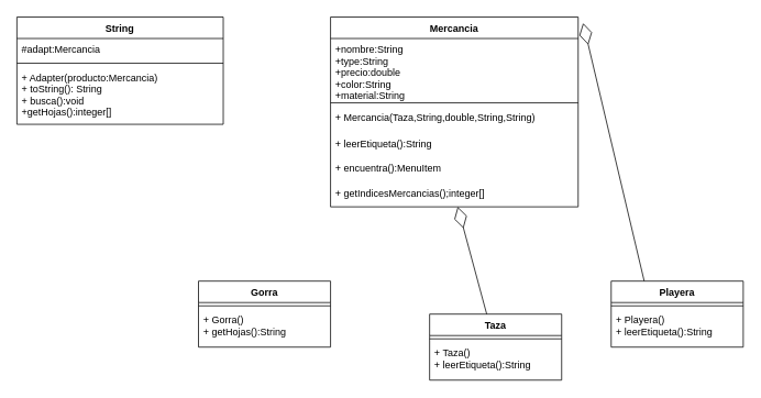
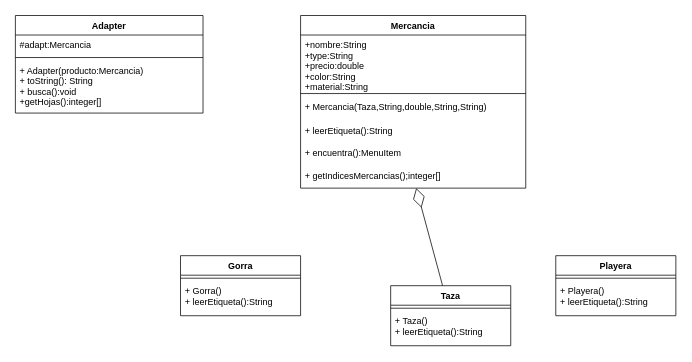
- <mxCell id="9" value="String" style="swimlane;fontStyle=1;align=center;verticalAlign=top;childLayout=stackLayout;horizontal=1;startSize=26;horizontalStack=0;resizeParent=1;resizeParentMax=0;resizeLast=0;collapsible=1;marginBottom=0;" parent="1" vertex="1"><mxGeometry x="20" y="20" width="250" height="130" as="geometry" /></mxCell>
+ <mxCell id="9" value="Adapter" style="swimlane;fontStyle=1;align=center;verticalAlign=top;childLayout=stackLayout;horizontal=1;startSize=26;horizontalStack=0;resizeParent=1;resizeParentMax=0;resizeLast=0;collapsible=1;marginBottom=0;" parent="1" vertex="1"><mxGeometry x="20" y="20" width="250" height="130" as="geometry" /></mxCell>
- <mxCell id="23" value="" style="endArrow=diamondThin;endFill=0;endSize=24;html=1;exitX=0.25;exitY=0;exitDx=0;exitDy=0;entryX=1.02;entryY=0.032;entryDx=0;entryDy=0;entryPerimeter=0;" parent="1" source="19" target="2" edge="1"><mxGeometry width="160" relative="1" as="geometry"><mxPoint x="690" y="280" as="sourcePoint" /><mxPoint x="850" y="280" as="targetPoint" /></mxGeometry></mxCell>
- <mxCell id="15" value="+ Gorra()&#10;+ getHojas():String" style="text;strokeColor=none;fillColor=none;align=left;verticalAlign=top;spacingLeft=4;spacingRight=4;overflow=hidden;rotatable=0;points=[[0,0.5],[1,0.5]];portConstraint=eastwest;" parent="13" vertex="1"><mxGeometry y="34" width="160" height="46" as="geometry" /></mxCell>
+ <mxCell id="15" value="+ Gorra()&#10;+ leerEtiqueta():String" style="text;strokeColor=none;fillColor=none;align=left;verticalAlign=top;spacingLeft=4;spacingRight=4;overflow=hidden;rotatable=0;points=[[0,0.5],[1,0.5]];portConstraint=eastwest;" parent="13" vertex="1"><mxGeometry y="34" width="160" height="46" as="geometry" /></mxCell>
